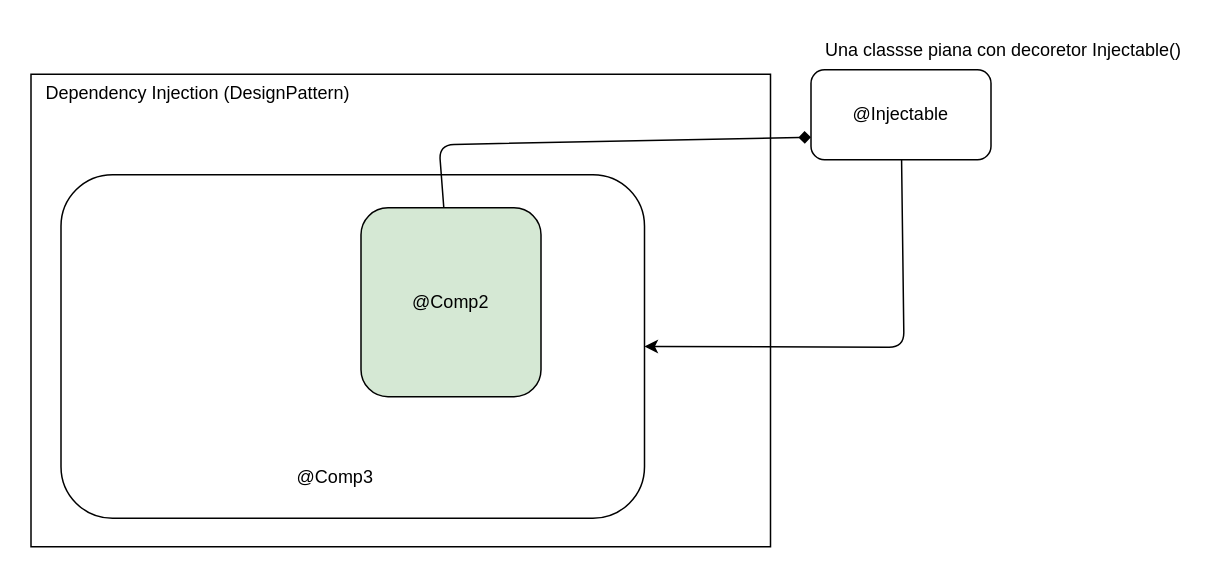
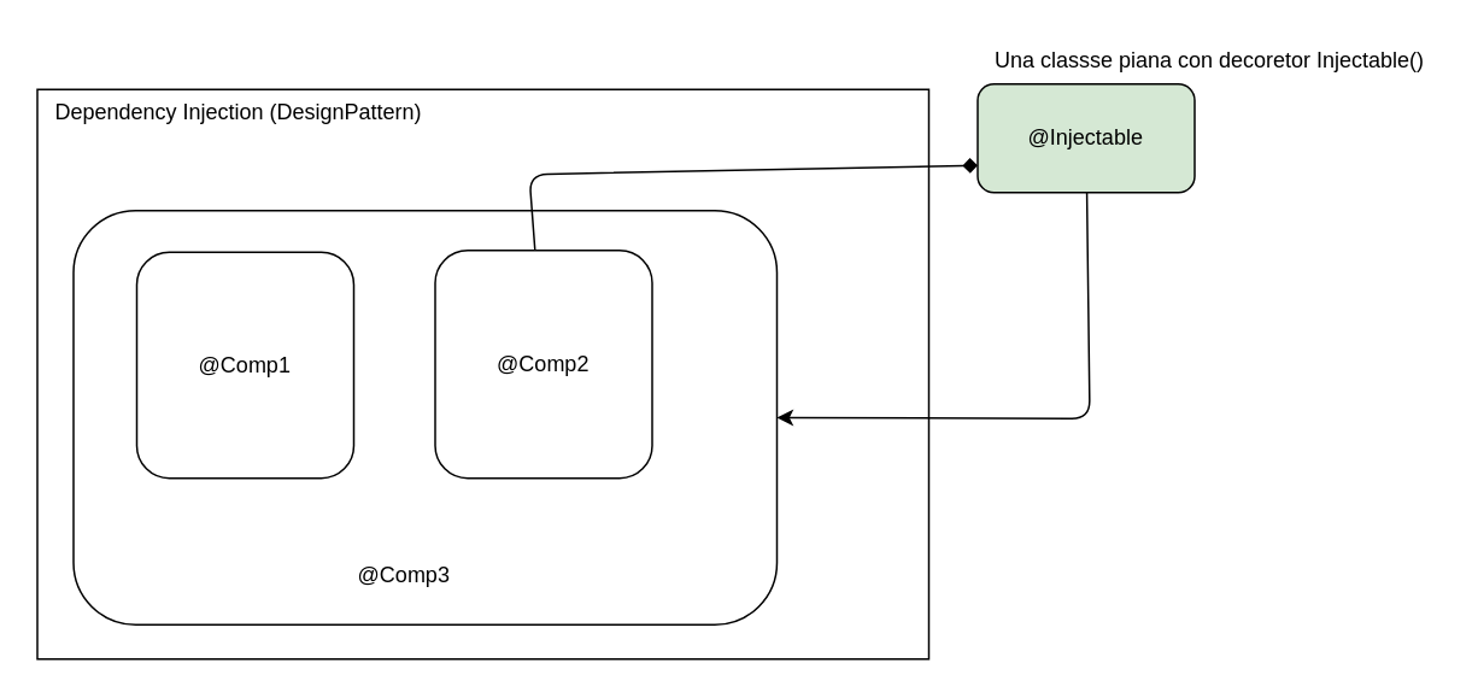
- <mxCell id="9" value="@Injectable" style="rounded=1;whiteSpace=wrap;html=1;" vertex="1" parent="1"><mxGeometry x="540" y="46" width="120" height="60" as="geometry" /></mxCell>
+ <mxCell id="9" value="@Injectable" style="rounded=1;whiteSpace=wrap;html=1;fillColor=#d5e8d4;" vertex="1" parent="1"><mxGeometry x="540" y="46" width="120" height="60" as="geometry" /></mxCell>
- <mxCell id="6" value="@Comp2" style="rounded=1;whiteSpace=wrap;html=1;fillColor=#d5e8d4;" vertex="1" parent="1"><mxGeometry x="240" y="138" width="120" height="126" as="geometry" /></mxCell>
+ <mxCell id="6" value="@Comp2" style="rounded=1;whiteSpace=wrap;html=1;" vertex="1" parent="1"><mxGeometry x="240" y="138" width="120" height="126" as="geometry" /></mxCell>
+ <mxCell id="4" value="@Comp1" style="rounded=1;whiteSpace=wrap;html=1;" vertex="1" parent="1"><mxGeometry x="75" y="139" width="120" height="125" as="geometry" /></mxCell>
